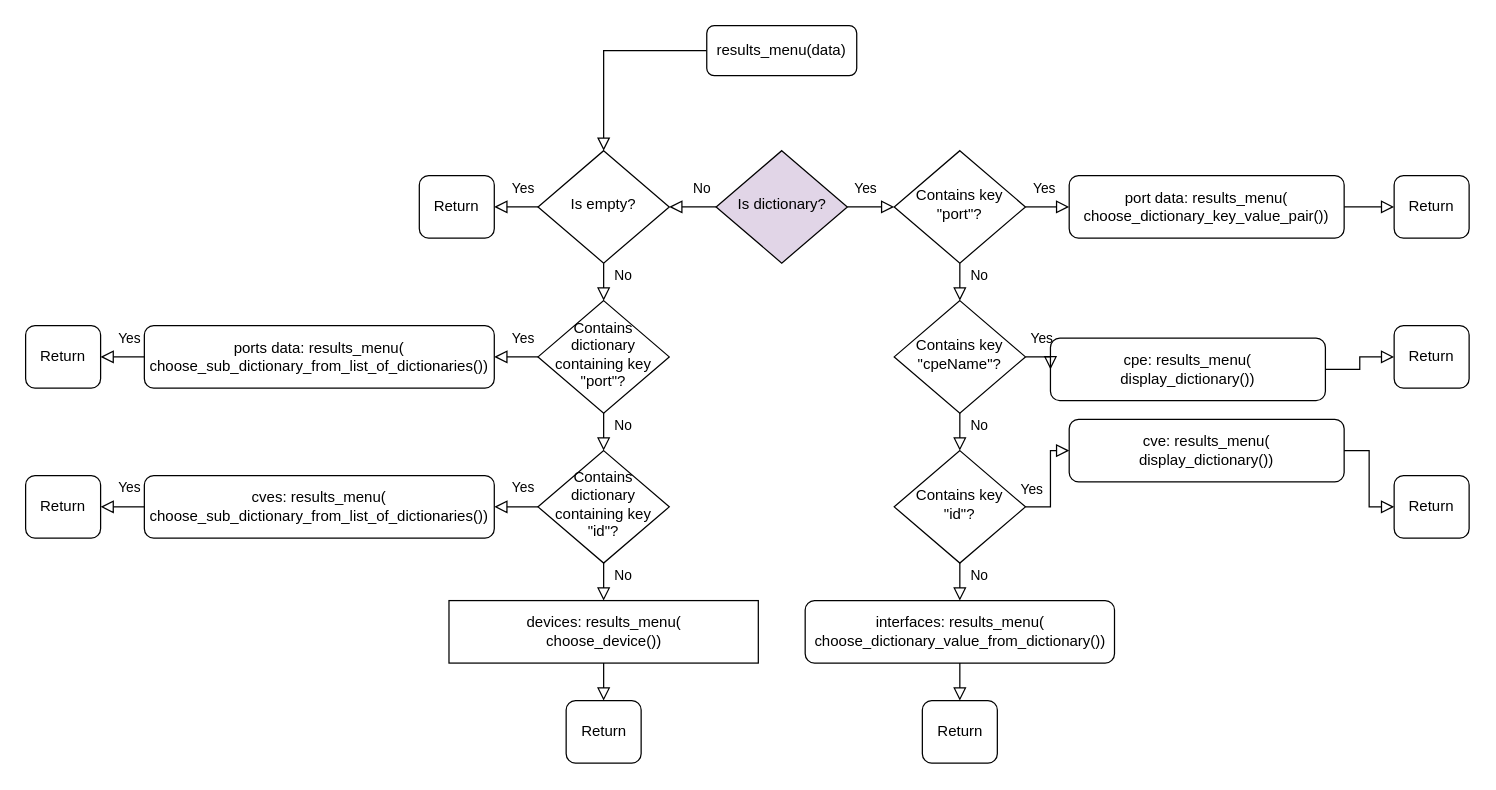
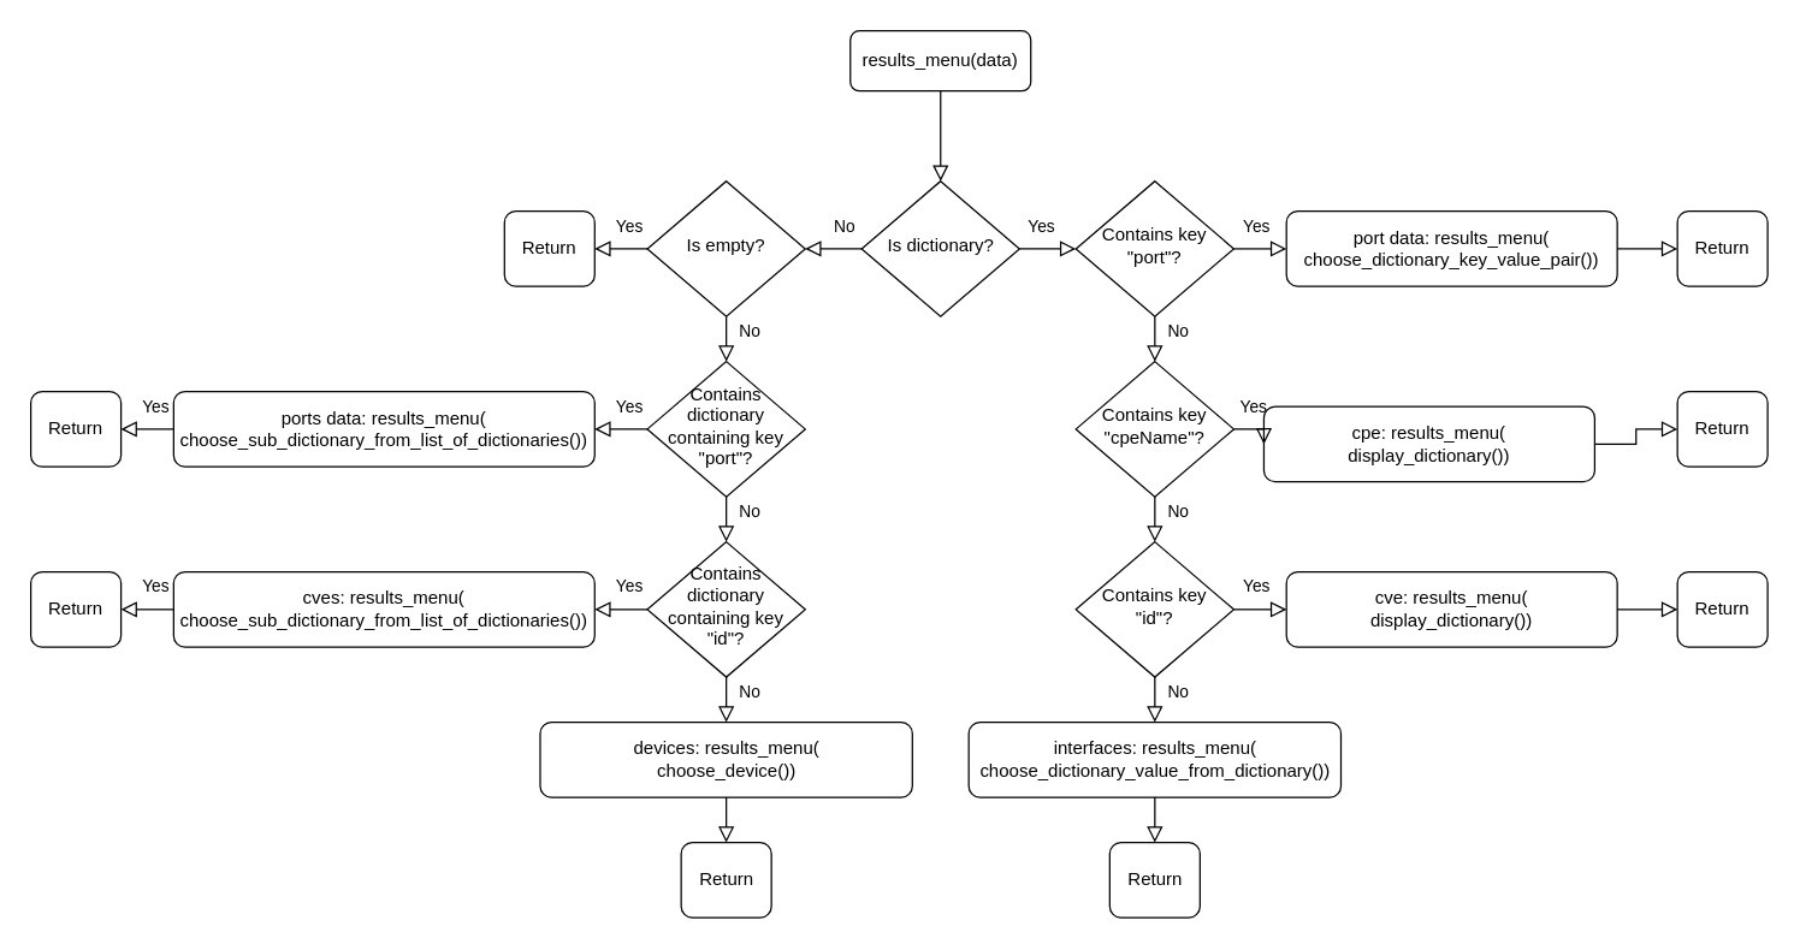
- <mxCell id="2" value="" style="rounded=0;html=1;jettySize=auto;orthogonalLoop=1;fontSize=11;endArrow=block;endFill=0;endSize=8;strokeWidth=1;shadow=0;labelBackgroundColor=none;edgeStyle=orthogonalEdgeStyle;" parent="1" source="3" target="22" edge="1"><mxGeometry relative="1" as="geometry" /></mxCell>
+ <mxCell id="2" value="" style="rounded=0;html=1;jettySize=auto;orthogonalLoop=1;fontSize=11;endArrow=block;endFill=0;endSize=8;strokeWidth=1;shadow=0;labelBackgroundColor=none;edgeStyle=orthogonalEdgeStyle;" parent="1" source="3" target="5" edge="1"><mxGeometry relative="1" as="geometry" /></mxCell>
- <mxCell id="5" value="Is dictionary?" style="rhombus;whiteSpace=wrap;html=1;shadow=0;fontFamily=Helvetica;fontSize=12;align=center;strokeWidth=1;spacing=6;spacingTop=-4;fillColor=#e1d5e7;" parent="1" vertex="1"><mxGeometry x="572.5" y="120" width="105" height="90" as="geometry" /></mxCell>
+ <mxCell id="5" value="Is dictionary?" style="rhombus;whiteSpace=wrap;html=1;shadow=0;fontFamily=Helvetica;fontSize=12;align=center;strokeWidth=1;spacing=6;spacingTop=-4;" parent="1" vertex="1"><mxGeometry x="572.5" y="120" width="105" height="90" as="geometry" /></mxCell>
- <mxCell id="16" value="&lt;div&gt;cve: results_menu(&lt;br&gt;&lt;/div&gt;&lt;div&gt;display_dictionary())&lt;/div&gt;" style="rounded=1;whiteSpace=wrap;html=1;" parent="1" vertex="1"><mxGeometry x="855" y="335" width="220" height="50" as="geometry" /></mxCell>
+ <mxCell id="16" value="&lt;div&gt;cve: results_menu(&lt;br&gt;&lt;/div&gt;&lt;div&gt;display_dictionary())&lt;/div&gt;" style="rounded=1;whiteSpace=wrap;html=1;" parent="1" vertex="1"><mxGeometry x="855" y="380" width="220" height="50" as="geometry" /></mxCell>
- <mxCell id="40" value="&lt;div&gt;devices: results_menu(&lt;br&gt;&lt;/div&gt;&lt;div&gt;choose_device())&lt;/div&gt;" style="whiteSpace=wrap;html=1;rounded=0;" vertex="1" parent="1"><mxGeometry x="358.75" y="480" width="247.5" height="50" as="geometry" /></mxCell>
+ <mxCell id="40" value="&lt;div&gt;devices: results_menu(&lt;br&gt;&lt;/div&gt;&lt;div&gt;choose_device())&lt;/div&gt;" style="rounded=1;whiteSpace=wrap;html=1;" vertex="1" parent="1"><mxGeometry x="358.75" y="480" width="247.5" height="50" as="geometry" /></mxCell>
